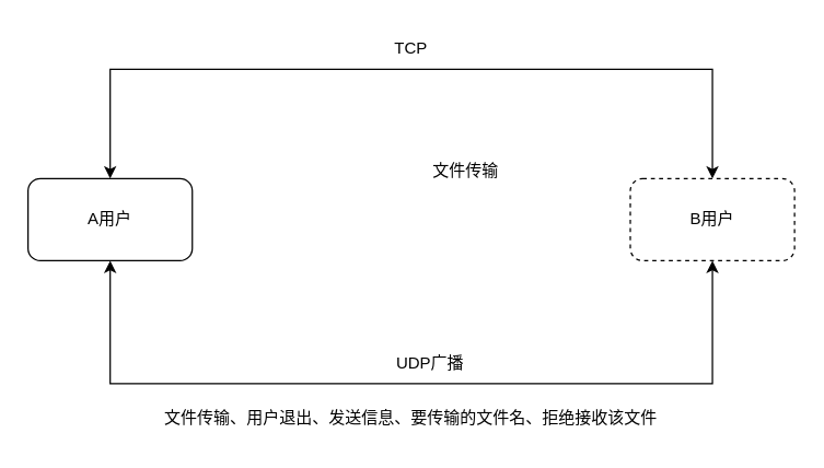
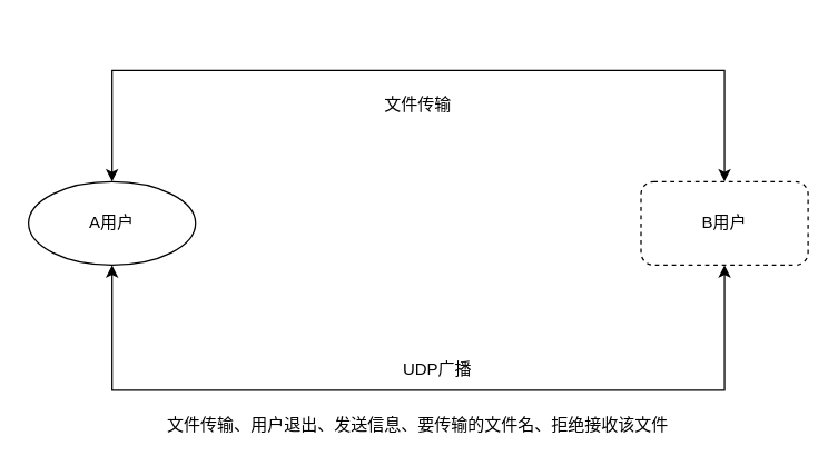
- <mxCell id="5" value="TCP" style="text;html=1;strokeColor=none;fillColor=none;align=center;verticalAlign=middle;whiteSpace=wrap;rounded=0;" vertex="1" parent="1"><mxGeometry x="270" y="20" width="60" height="30" as="geometry" /></mxCell>
- <mxCell id="7" value="文件传输" style="text;html=1;strokeColor=none;fillColor=none;align=center;verticalAlign=middle;whiteSpace=wrap;rounded=0;" vertex="1" parent="1"><mxGeometry x="310" y="110" width="60" height="30" as="geometry" /></mxCell>
+ <mxCell id="7" value="文件传输" style="text;html=1;strokeColor=none;fillColor=none;align=center;verticalAlign=middle;whiteSpace=wrap;rounded=0;" vertex="1" parent="1"><mxGeometry x="270" y="60" width="60" height="30" as="geometry" /></mxCell>
- <mxCell id="2" value="A用户" style="rounded=1;whiteSpace=wrap;html=1;" vertex="1" parent="1"><mxGeometry x="20" y="130" width="120" height="60" as="geometry" /></mxCell>
+ <mxCell id="2" value="A用户" style="ellipse;whiteSpace=wrap;html=1;" vertex="1" parent="1"><mxGeometry x="20" y="130" width="120" height="60" as="geometry" /></mxCell>
